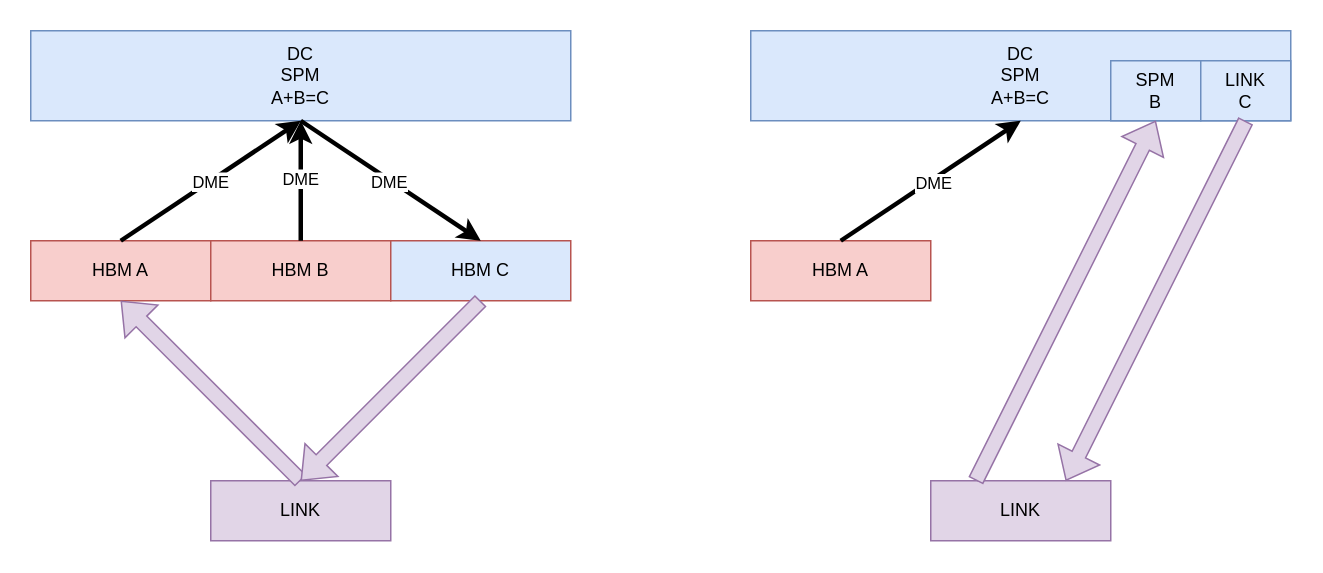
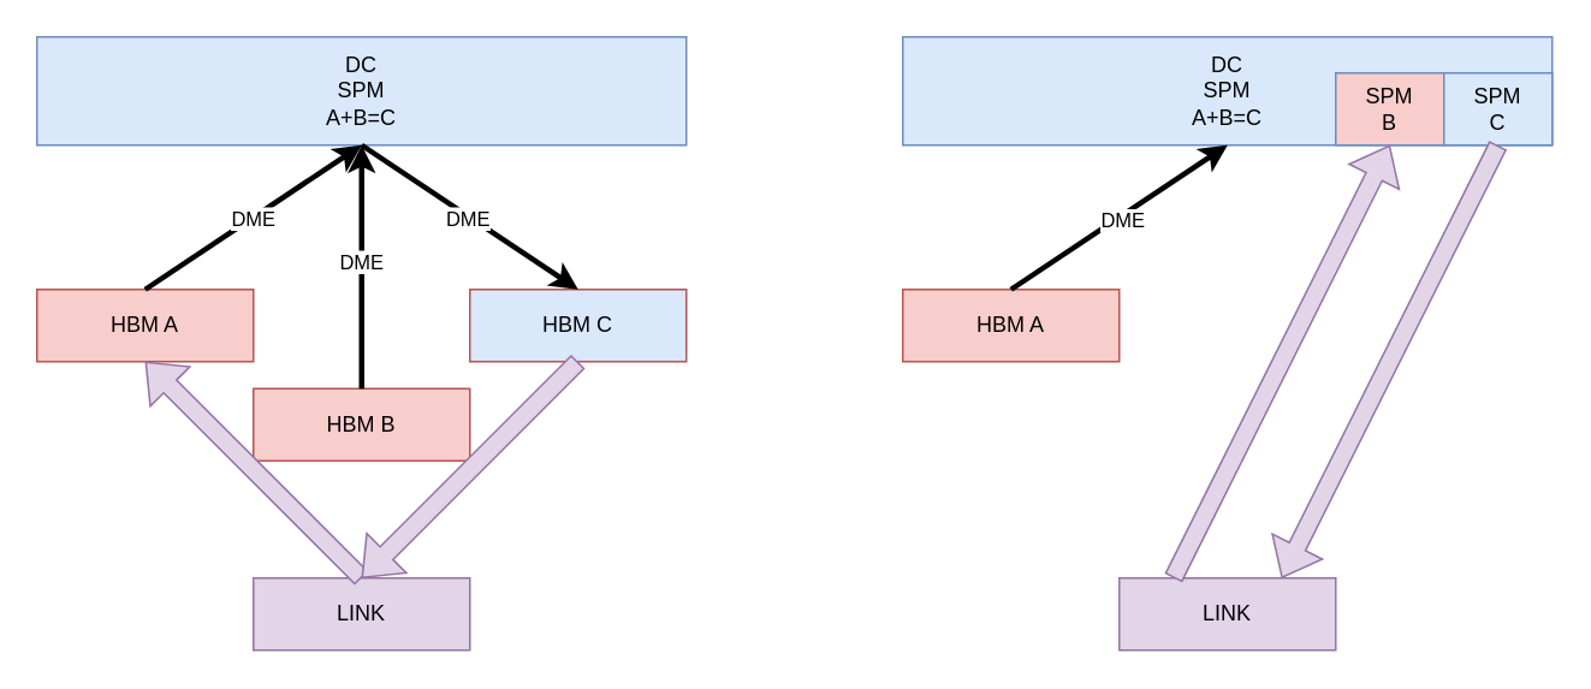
- <mxCell id="17" value="SPM&lt;br&gt;B" style="rounded=0;whiteSpace=wrap;html=1;fillColor=#dae8fc;strokeColor=#6c8ebf;" vertex="1" parent="1"><mxGeometry x="740" y="40" width="60" height="40" as="geometry" /></mxCell>
+ <mxCell id="17" value="SPM&lt;br&gt;B" style="rounded=0;whiteSpace=wrap;html=1;fillColor=#f8cecc;strokeColor=#6c8ebf;" vertex="1" parent="1"><mxGeometry x="740" y="40" width="60" height="40" as="geometry" /></mxCell>
- <mxCell id="18" value="LINK&lt;br&gt;C" style="rounded=0;whiteSpace=wrap;html=1;fillColor=#dae8fc;strokeColor=#6c8ebf;" vertex="1" parent="1"><mxGeometry x="800" y="40" width="60" height="40" as="geometry" /></mxCell>
+ <mxCell id="18" value="SPM&lt;br&gt;C" style="rounded=0;whiteSpace=wrap;html=1;fillColor=#dae8fc;strokeColor=#6c8ebf;" vertex="1" parent="1"><mxGeometry x="800" y="40" width="60" height="40" as="geometry" /></mxCell>
- <mxCell id="4" value="HBM B" style="rounded=0;whiteSpace=wrap;html=1;fillColor=#f8cecc;strokeColor=#b85450;" vertex="1" parent="1"><mxGeometry x="140" y="160" width="120" height="40" as="geometry" /></mxCell>
+ <mxCell id="4" value="HBM B" style="rounded=0;whiteSpace=wrap;html=1;fillColor=#f8cecc;strokeColor=#b85450;" vertex="1" parent="1"><mxGeometry x="140" y="215" width="120" height="40" as="geometry" /></mxCell>
